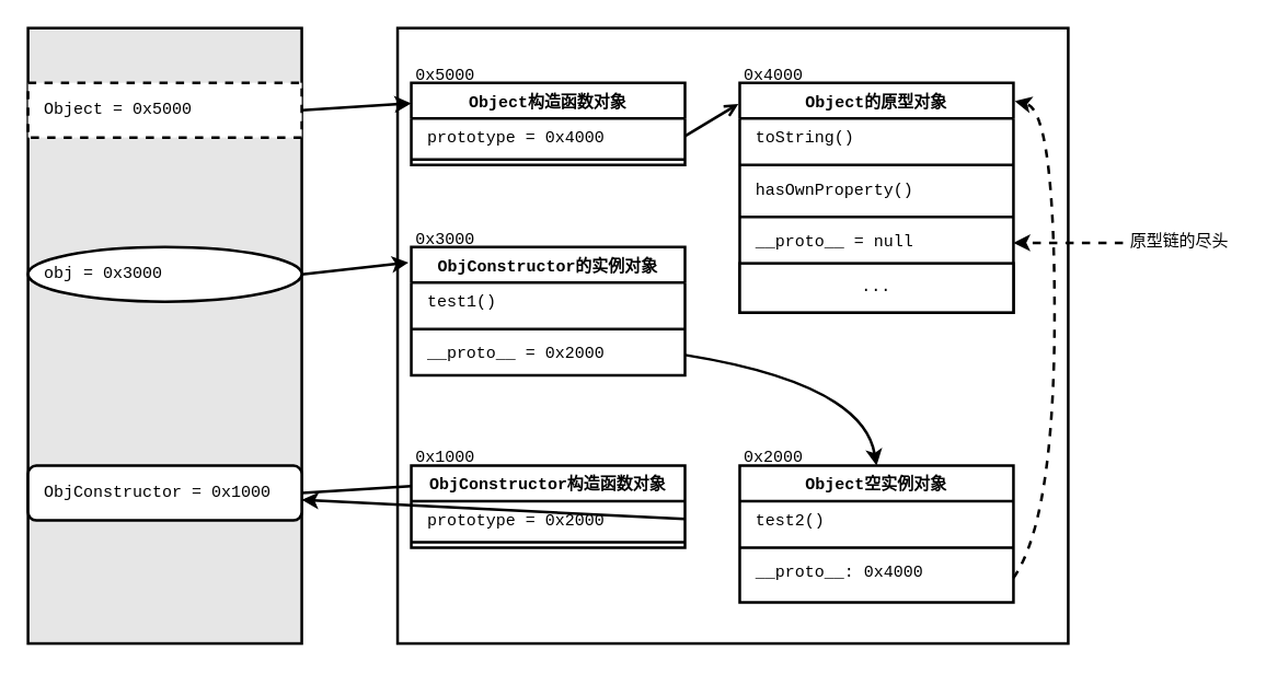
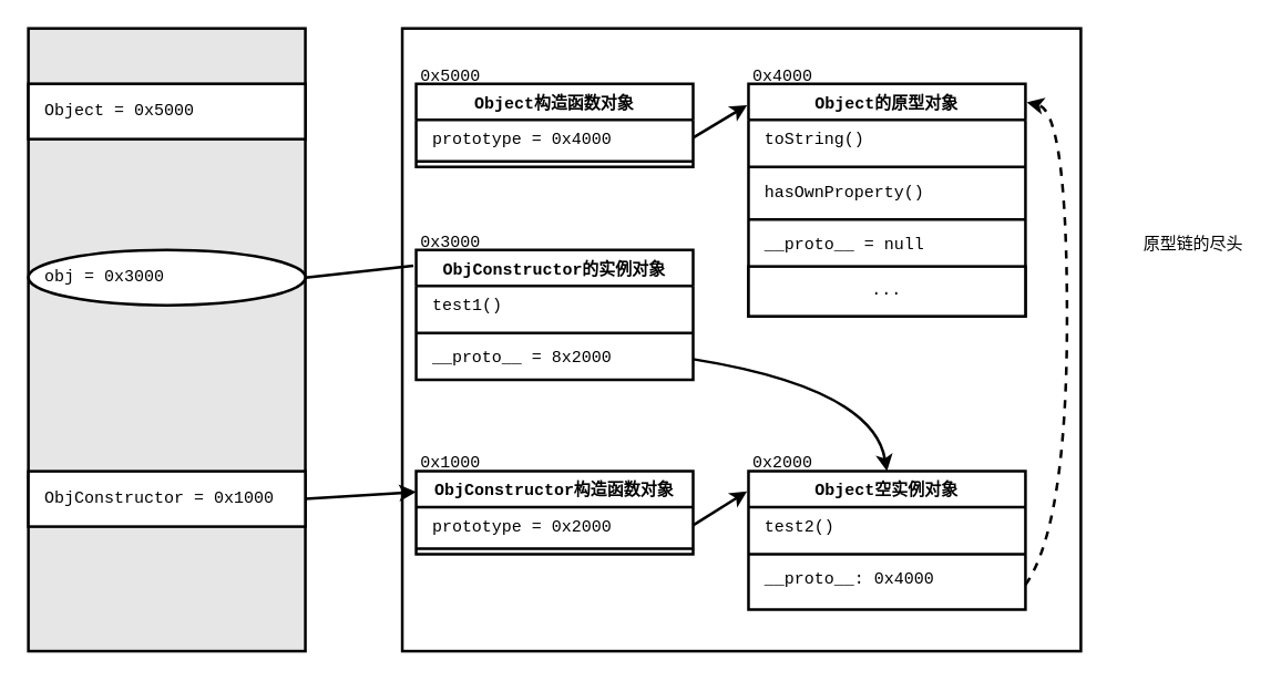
- <mxCell id="19" value="" style="curved=1;endArrow=classic;html=1;rounded=0;fontFamily=Courier New;exitX=1;exitY=0.5;exitDx=0;exitDy=0;entryX=0;entryY=0.25;entryDx=0;entryDy=0;strokeWidth=2;fontColor=#000000;spacingLeft=10;spacingRight=10;" edge="1" parent="1" source="14" target="15"><mxGeometry width="50" height="50" relative="1" as="geometry"><mxPoint x="220" y="130" as="sourcePoint" /><mxPoint x="450" y="120" as="targetPoint" /></mxGeometry></mxCell>
- <mxCell id="14" value="Object = 0x5000" style="rounded=0;whiteSpace=wrap;html=1;fontFamily=Courier New;align=left;spacingLeft=10;strokeWidth=2;fontColor=#000000;spacingRight=10;labelBackgroundColor=default;dashed=1;" vertex="1" parent="1"><mxGeometry x="20" y="60" width="200" height="40" as="geometry" /></mxCell>
+ <mxCell id="14" value="Object = 0x5000" style="rounded=0;whiteSpace=wrap;html=1;fontFamily=Courier New;align=left;spacingLeft=10;strokeWidth=2;fontColor=#000000;spacingRight=10;labelBackgroundColor=default;" vertex="1" parent="1"><mxGeometry x="20" y="60" width="200" height="40" as="geometry" /></mxCell>
- <mxCell id="18" value="" style="curved=1;endArrow=open;html=1;rounded=0;fontFamily=Courier New;exitX=1;exitY=0.5;exitDx=0;exitDy=0;strokeWidth=2;fontColor=#000000;spacingLeft=10;spacingRight=10;entryX=-0.005;entryY=0.092;entryDx=0;entryDy=0;entryPerimeter=0;" edge="1" parent="1" source="16" target="23"><mxGeometry width="50" height="50" relative="1" as="geometry"><mxPoint x="400" y="120" as="sourcePoint" /><mxPoint x="450" y="70" as="targetPoint" /></mxGeometry></mxCell>
+ <mxCell id="18" value="" style="curved=1;endArrow=classic;html=1;rounded=0;fontFamily=Courier New;exitX=1;exitY=0.5;exitDx=0;exitDy=0;strokeWidth=2;fontColor=#000000;spacingLeft=10;spacingRight=10;entryX=-0.005;entryY=0.092;entryDx=0;entryDy=0;entryPerimeter=0;" edge="1" parent="1" source="16" target="23"><mxGeometry width="50" height="50" relative="1" as="geometry"><mxPoint x="400" y="120" as="sourcePoint" /><mxPoint x="450" y="70" as="targetPoint" /></mxGeometry></mxCell>
- <mxCell id="40" style="edgeStyle=orthogonalEdgeStyle;rounded=0;orthogonalLoop=1;jettySize=auto;html=1;exitX=0;exitY=0.5;exitDx=0;exitDy=0;entryX=1;entryY=0.5;entryDx=0;entryDy=0;fontFamily=Courier New;fontColor=#000000;strokeColor=#000000;strokeWidth=2;dashed=1;" edge="1" parent="1" source="41" target="28"><mxGeometry relative="1" as="geometry" /></mxCell>
- <mxCell id="38" value="" style="curved=1;endArrow=classic;html=1;rounded=0;fontFamily=Courier New;exitX=1;exitY=0.5;exitDx=0;exitDy=0;entryX=-0.01;entryY=0.122;entryDx=0;entryDy=0;strokeWidth=2;fontColor=#000000;spacingLeft=10;spacingRight=10;entryPerimeter=0;" edge="1" parent="1" source="32" target="33"><mxGeometry width="50" height="50" relative="1" as="geometry"><mxPoint x="220" y="250" as="sourcePoint" /><mxPoint x="450" y="240" as="targetPoint" /></mxGeometry></mxCell>
+ <mxCell id="38" value="" style="curved=1;endArrow=none;html=1;rounded=0;fontFamily=Courier New;exitX=1;exitY=0.5;exitDx=0;exitDy=0;entryX=-0.01;entryY=0.122;entryDx=0;entryDy=0;strokeWidth=2;fontColor=#000000;spacingLeft=10;spacingRight=10;entryPerimeter=0;" edge="1" parent="1" source="32" target="33"><mxGeometry width="50" height="50" relative="1" as="geometry"><mxPoint x="220" y="250" as="sourcePoint" /><mxPoint x="450" y="240" as="targetPoint" /></mxGeometry></mxCell>
- <mxCell id="36" value="__proto__ = 0x2000" style="text;strokeColor=none;fillColor=none;align=left;verticalAlign=top;spacingLeft=10;spacingRight=10;overflow=hidden;rotatable=0;points=[[0,0.5],[1,0.5]];portConstraint=eastwest;fontFamily=Courier New;strokeWidth=2;fontColor=#000000;" vertex="1" parent="33"><mxGeometry y="64" width="200" height="30" as="geometry" /></mxCell>
+ <mxCell id="36" value="__proto__ = 8x2000" style="text;strokeColor=none;fillColor=none;align=left;verticalAlign=top;spacingLeft=10;spacingRight=10;overflow=hidden;rotatable=0;points=[[0,0.5],[1,0.5]];portConstraint=eastwest;fontFamily=Courier New;strokeWidth=2;fontColor=#000000;" vertex="1" parent="33"><mxGeometry y="64" width="200" height="30" as="geometry" /></mxCell>
- <mxCell id="12" value="" style="curved=1;endArrow=none;html=1;rounded=0;fontFamily=Courier New;exitX=1;exitY=0.5;exitDx=0;exitDy=0;entryX=0;entryY=0.25;entryDx=0;entryDy=0;strokeWidth=2;fontColor=#000000;spacingLeft=10;spacingRight=10;" edge="1" parent="1" source="4" target="5"><mxGeometry width="50" height="50" relative="1" as="geometry"><mxPoint x="220" y="360" as="sourcePoint" /><mxPoint x="450" y="230" as="targetPoint" /></mxGeometry></mxCell>
+ <mxCell id="12" value="" style="curved=1;endArrow=classic;html=1;rounded=0;fontFamily=Courier New;exitX=1;exitY=0.5;exitDx=0;exitDy=0;entryX=0;entryY=0.25;entryDx=0;entryDy=0;strokeWidth=2;fontColor=#000000;spacingLeft=10;spacingRight=10;" edge="1" parent="1" source="4" target="5"><mxGeometry width="50" height="50" relative="1" as="geometry"><mxPoint x="220" y="360" as="sourcePoint" /><mxPoint x="450" y="230" as="targetPoint" /></mxGeometry></mxCell>
- <mxCell id="4" value="ObjConstructor = 0x1000" style="whiteSpace=wrap;html=1;fontFamily=Courier New;align=left;spacingLeft=10;strokeWidth=2;fontColor=#000000;spacingRight=10;rounded=1;" vertex="1" parent="1"><mxGeometry x="20" y="340" width="200" height="40" as="geometry" /></mxCell>
+ <mxCell id="4" value="ObjConstructor = 0x1000" style="rounded=0;whiteSpace=wrap;html=1;fontFamily=Courier New;align=left;spacingLeft=10;strokeWidth=2;fontColor=#000000;spacingRight=10;" vertex="1" parent="1"><mxGeometry x="20" y="340" width="200" height="40" as="geometry" /></mxCell>
- <mxCell id="13" value="" style="curved=1;endArrow=classic;html=1;rounded=0;fontFamily=Courier New;exitX=1;exitY=0.5;exitDx=0;exitDy=0;strokeWidth=2;fontColor=#000000;spacingLeft=10;spacingRight=10;" edge="1" parent="1" source="6" target="4"><mxGeometry width="50" height="50" relative="1" as="geometry"><mxPoint x="400" y="280" as="sourcePoint" /><mxPoint x="450" y="230" as="targetPoint" /></mxGeometry></mxCell>
+ <mxCell id="13" value="" style="curved=1;endArrow=classic;html=1;rounded=0;fontFamily=Courier New;exitX=1;exitY=0.5;exitDx=0;exitDy=0;entryX=-0.005;entryY=0.145;entryDx=0;entryDy=0;strokeWidth=2;fontColor=#000000;spacingLeft=10;spacingRight=10;entryPerimeter=0;" edge="1" parent="1" source="6" target="8"><mxGeometry width="50" height="50" relative="1" as="geometry"><mxPoint x="400" y="280" as="sourcePoint" /><mxPoint x="450" y="230" as="targetPoint" /></mxGeometry></mxCell>
